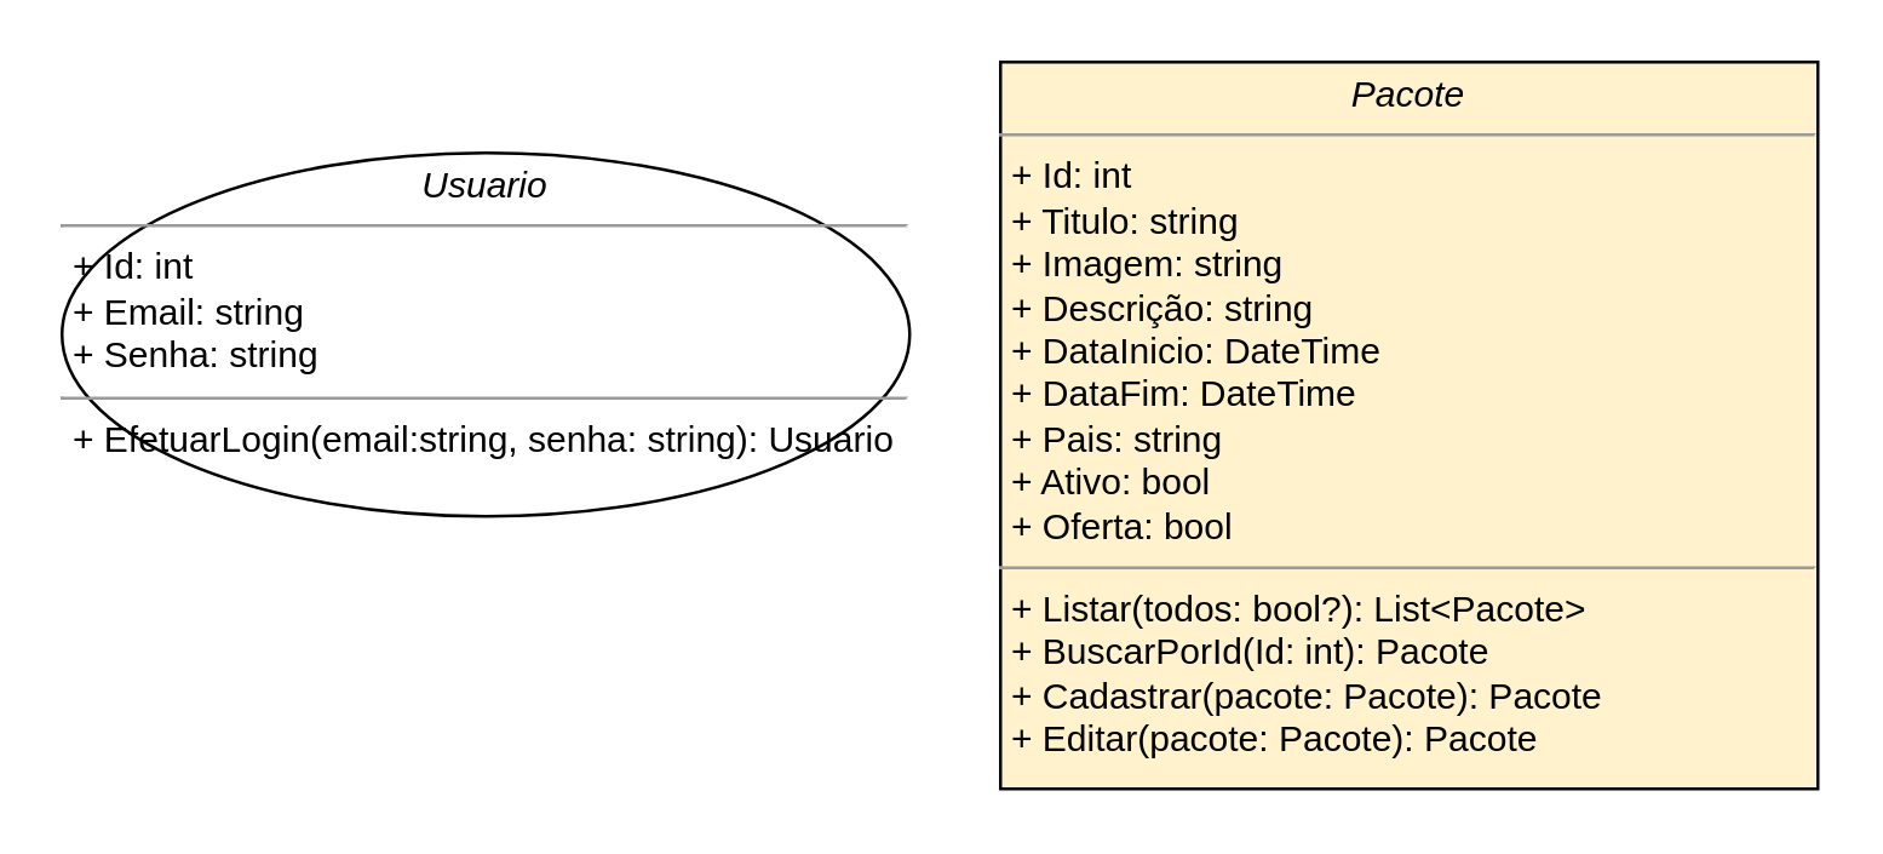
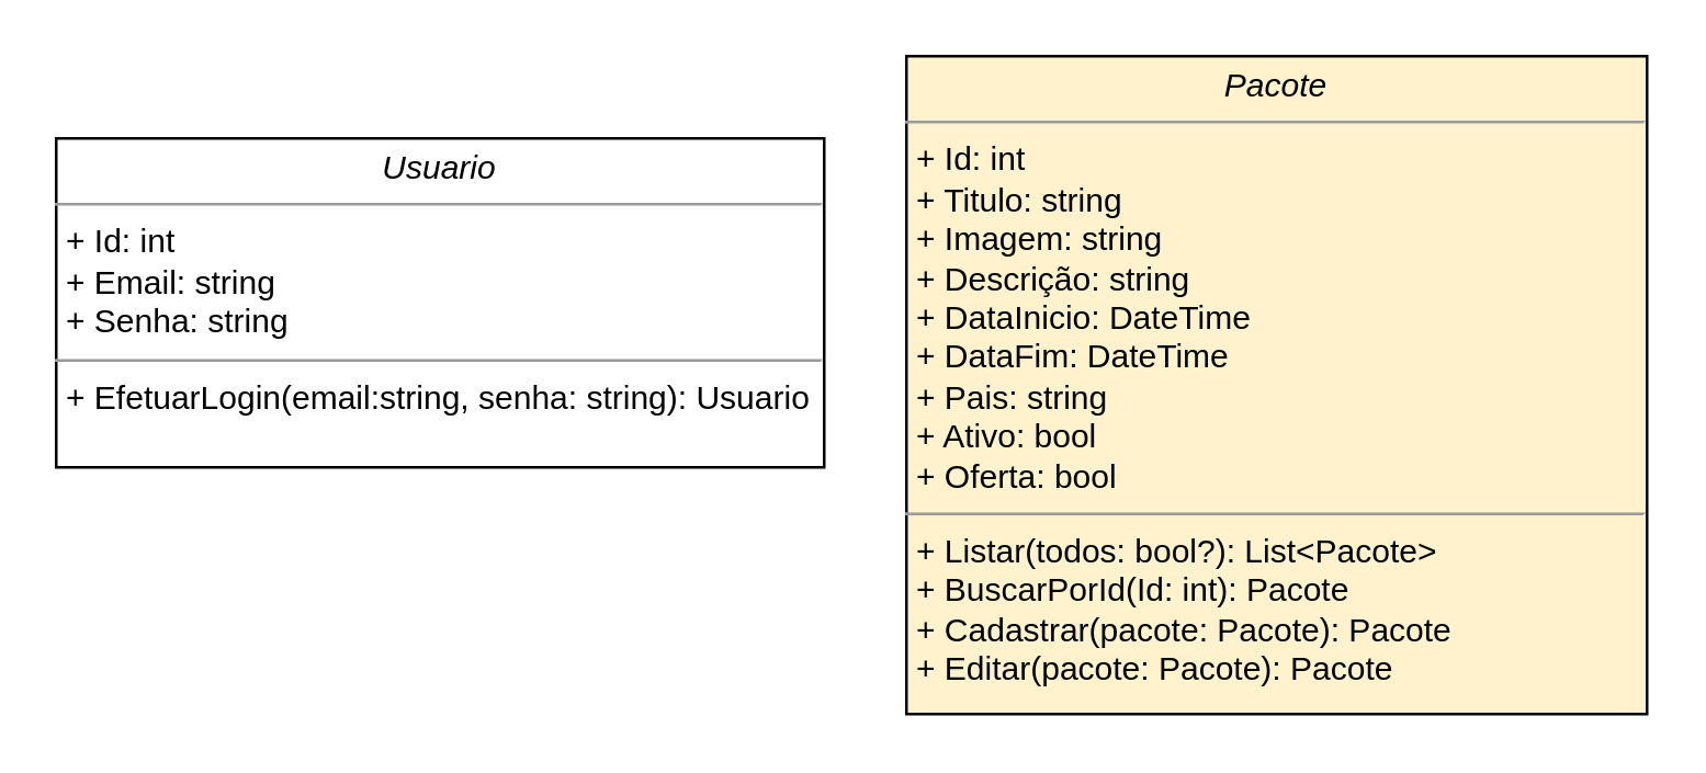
- <mxCell id="2" value="&lt;p style=&quot;margin: 0px ; margin-top: 4px ; text-align: center&quot;&gt;&lt;i&gt;Usuario&lt;/i&gt;&lt;/p&gt;&lt;hr size=&quot;1&quot;&gt;&lt;p style=&quot;margin: 0px ; margin-left: 4px&quot;&gt;+ Id: int&lt;br&gt;+ Email: string&lt;/p&gt;&lt;p style=&quot;margin: 0px ; margin-left: 4px&quot;&gt;+ Senha: string&lt;/p&gt;&lt;hr size=&quot;1&quot;&gt;&lt;p style=&quot;margin: 0px ; margin-left: 4px&quot;&gt;+ EfetuarLogin(email:string, senha: string): Usuario&lt;br&gt;&lt;/p&gt;" style="ellipse;verticalAlign=top;align=left;overflow=fill;fontSize=12;fontFamily=Helvetica;html=1;" vertex="1" parent="1"><mxGeometry x="20" y="50" width="280" height="120" as="geometry" /></mxCell>
+ <mxCell id="2" value="&lt;p style=&quot;margin: 0px ; margin-top: 4px ; text-align: center&quot;&gt;&lt;i&gt;Usuario&lt;/i&gt;&lt;/p&gt;&lt;hr size=&quot;1&quot;&gt;&lt;p style=&quot;margin: 0px ; margin-left: 4px&quot;&gt;+ Id: int&lt;br&gt;+ Email: string&lt;/p&gt;&lt;p style=&quot;margin: 0px ; margin-left: 4px&quot;&gt;+ Senha: string&lt;/p&gt;&lt;hr size=&quot;1&quot;&gt;&lt;p style=&quot;margin: 0px ; margin-left: 4px&quot;&gt;+ EfetuarLogin(email:string, senha: string): Usuario&lt;br&gt;&lt;/p&gt;" style="verticalAlign=top;align=left;overflow=fill;fontSize=12;fontFamily=Helvetica;html=1;" vertex="1" parent="1"><mxGeometry x="20" y="50" width="280" height="120" as="geometry" /></mxCell>
